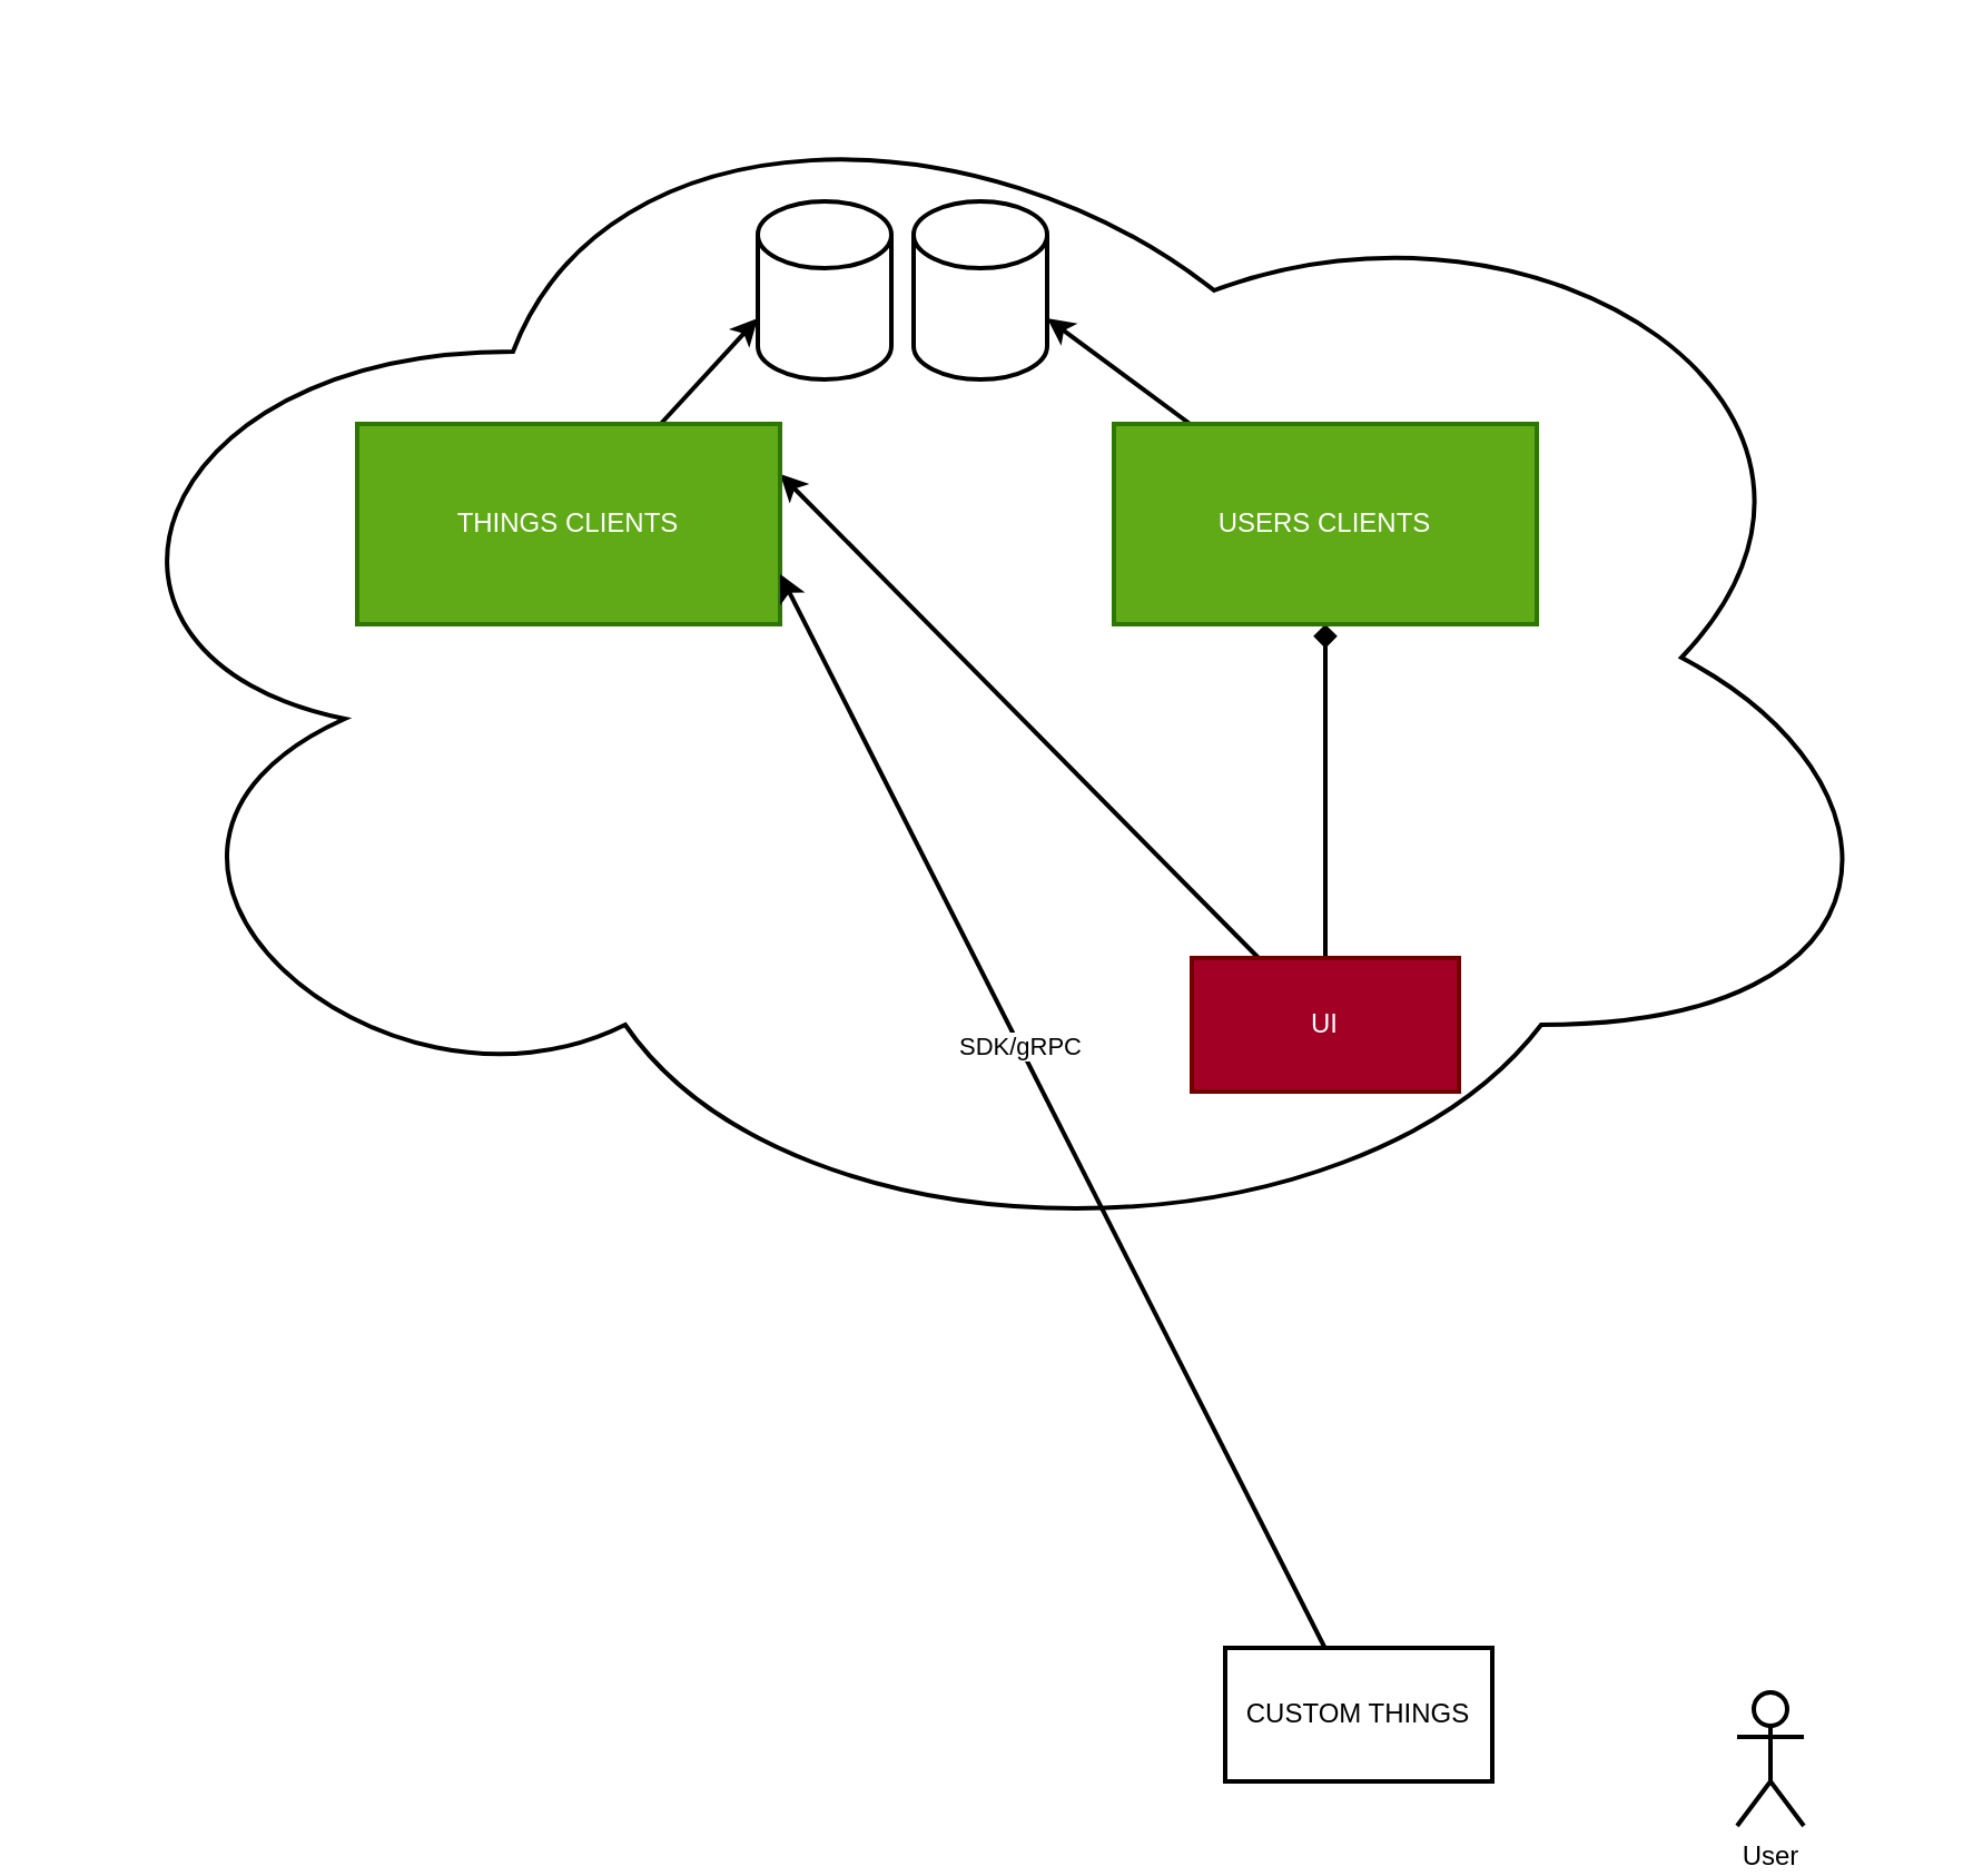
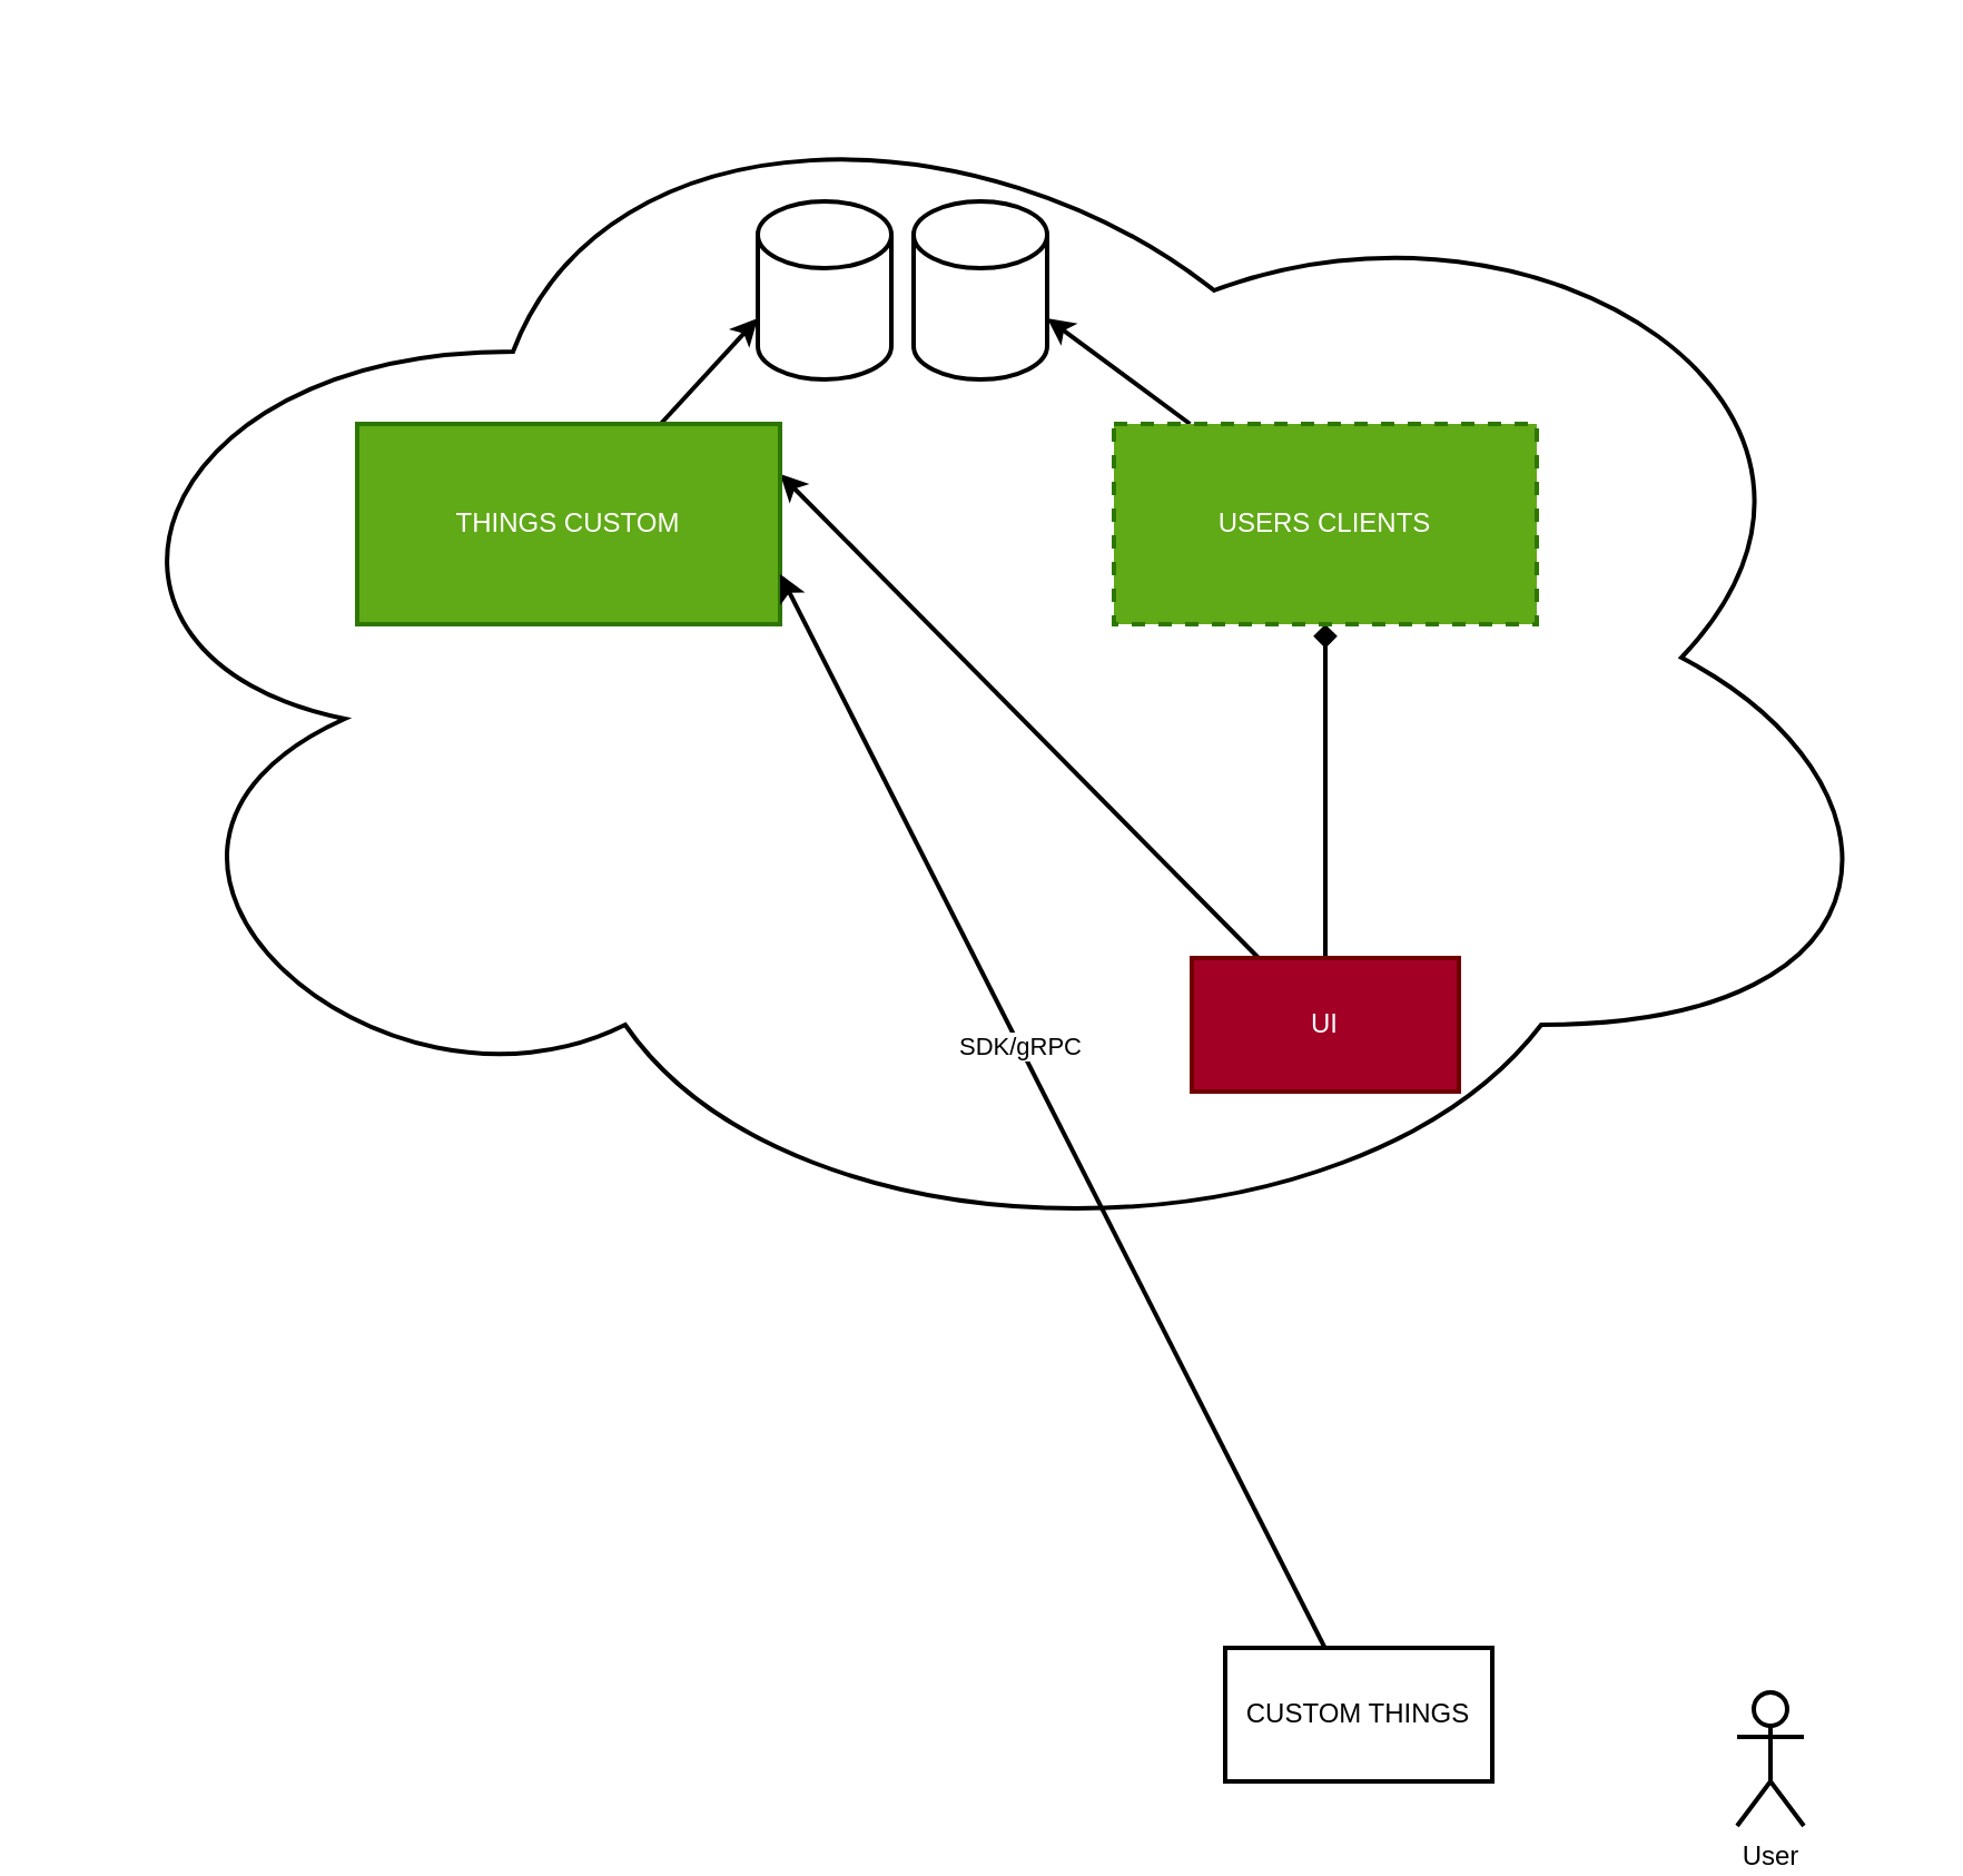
- <mxCell id="7" value="THINGS CLIENTS" style="rounded=0;whiteSpace=wrap;html=1;fillColor=#60a917;fontColor=#ffffff;strokeColor=#2D7600;strokeWidth=2;" parent="1" vertex="1"><mxGeometry x="160" y="190" width="190" height="90" as="geometry" /></mxCell>
+ <mxCell id="7" value="THINGS CUSTOM" style="rounded=0;whiteSpace=wrap;html=1;fillColor=#60a917;fontColor=#ffffff;strokeColor=#2D7600;strokeWidth=2;" parent="1" vertex="1"><mxGeometry x="160" y="190" width="190" height="90" as="geometry" /></mxCell>
- <mxCell id="9" value="USERS CLIENTS" style="rounded=0;whiteSpace=wrap;html=1;fillColor=#60a917;fontColor=#ffffff;strokeColor=#2D7600;strokeWidth=2;" parent="1" vertex="1"><mxGeometry x="500" y="190" width="190" height="90" as="geometry" /></mxCell>
+ <mxCell id="9" value="USERS CLIENTS" style="rounded=0;whiteSpace=wrap;html=1;fillColor=#60a917;fontColor=#ffffff;strokeColor=#2D7600;strokeWidth=2;dashed=1;" parent="1" vertex="1"><mxGeometry x="500" y="190" width="190" height="90" as="geometry" /></mxCell>
